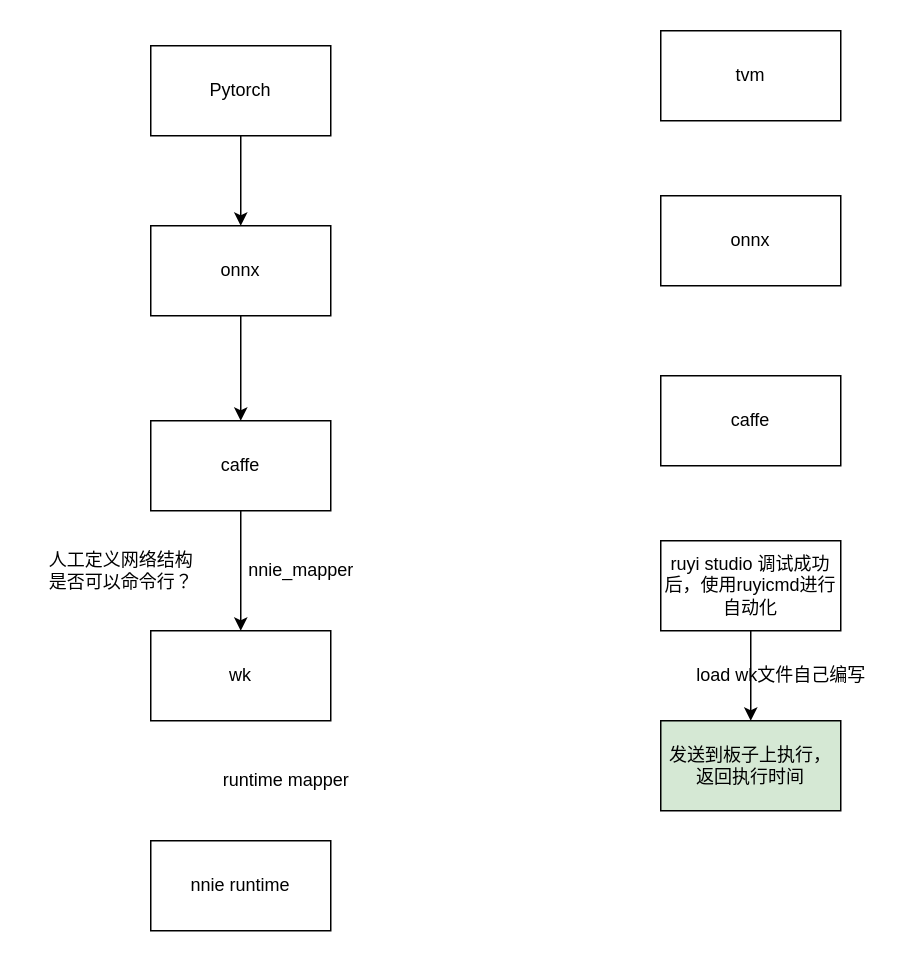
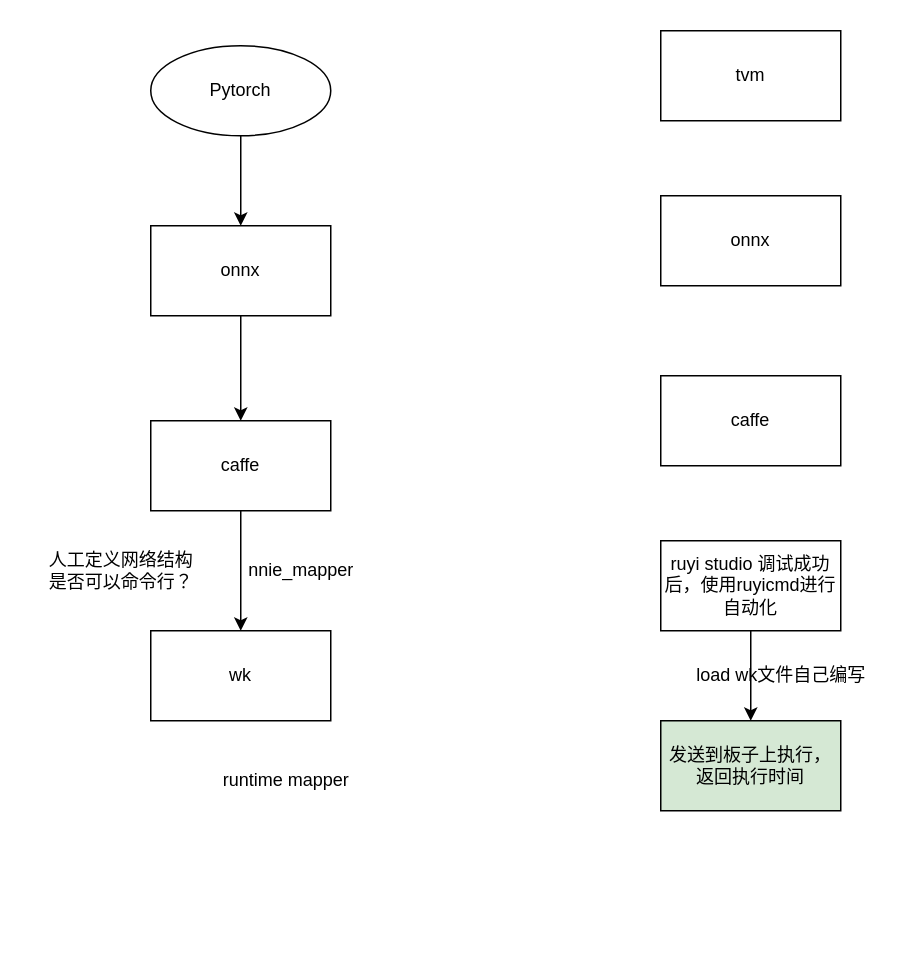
- <mxCell id="3" value="Pytorch" style="rounded=0;whiteSpace=wrap;html=1;" vertex="1" parent="1"><mxGeometry x="100" y="30" width="120" height="60" as="geometry" /></mxCell>
+ <mxCell id="3" value="Pytorch" style="ellipse;whiteSpace=wrap;html=1;" vertex="1" parent="1"><mxGeometry x="100" y="30" width="120" height="60" as="geometry" /></mxCell>
- <mxCell id="9" value="nnie runtime" style="whiteSpace=wrap;html=1;" vertex="1" parent="1"><mxGeometry x="100" y="560" width="120" height="60" as="geometry" /></mxCell>
